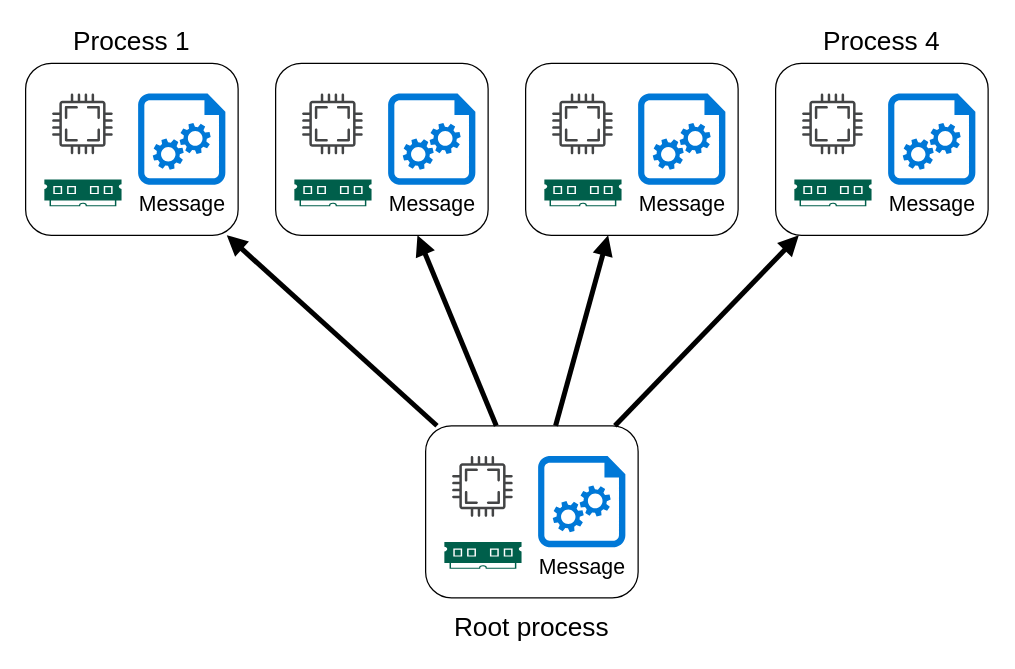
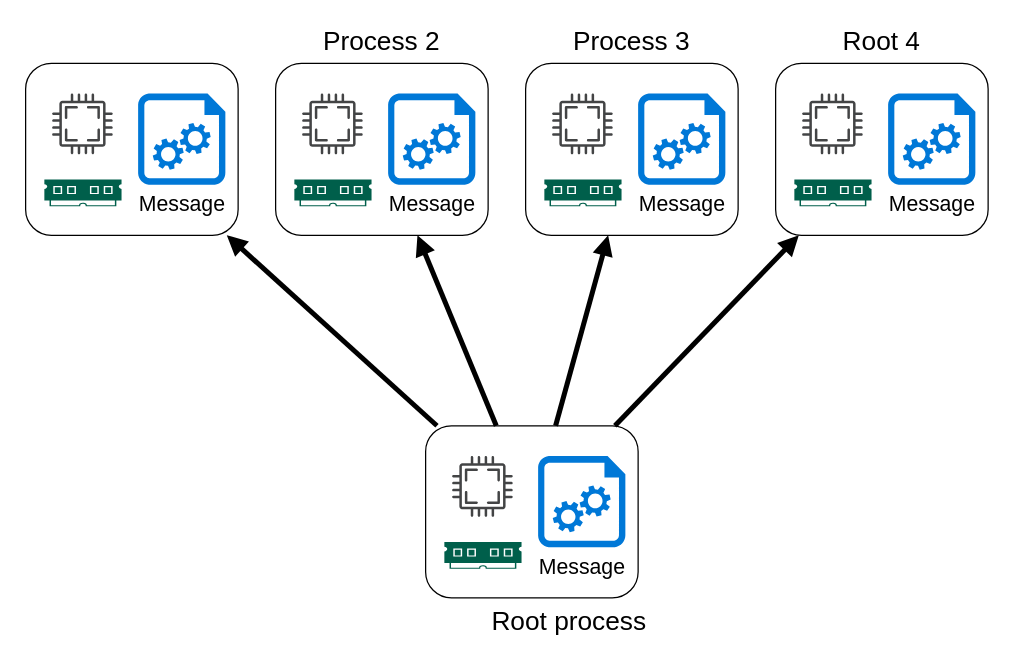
- <mxCell id="9" value="&lt;div&gt;Process 1&lt;/div&gt;" style="text;html=1;strokeColor=none;fillColor=none;align=center;verticalAlign=middle;whiteSpace=wrap;rounded=0;fontSize=21;container=0;" parent="8" vertex="1"><mxGeometry x="2.8" width="164.4" height="24.29" as="geometry" /></mxCell>
+ <mxCell id="15" value="&lt;div&gt;Process 2&lt;br&gt;&lt;/div&gt;" style="text;html=1;strokeColor=none;fillColor=none;align=center;verticalAlign=middle;whiteSpace=wrap;rounded=0;fontSize=21;container=0;" parent="14" vertex="1"><mxGeometry x="2.8" width="164.4" height="24.29" as="geometry" /></mxCell>
+ <mxCell id="21" value="&lt;div&gt;Process 3&lt;br&gt;&lt;/div&gt;" style="text;html=1;strokeColor=none;fillColor=none;align=center;verticalAlign=middle;whiteSpace=wrap;rounded=0;fontSize=21;container=0;" parent="20" vertex="1"><mxGeometry x="2.8" width="164.4" height="24.29" as="geometry" /></mxCell>
- <mxCell id="27" value="&lt;div&gt;Process 4&lt;br&gt;&lt;/div&gt;" style="text;html=1;strokeColor=none;fillColor=none;align=center;verticalAlign=middle;whiteSpace=wrap;rounded=0;fontSize=21;container=0;" parent="26" vertex="1"><mxGeometry x="2.8" width="164.4" height="24.29" as="geometry" /></mxCell>
+ <mxCell id="27" value="&lt;div&gt;Root 4&lt;br&gt;&lt;/div&gt;" style="text;html=1;strokeColor=none;fillColor=none;align=center;verticalAlign=middle;whiteSpace=wrap;rounded=0;fontSize=21;container=0;" parent="26" vertex="1"><mxGeometry x="2.8" width="164.4" height="24.29" as="geometry" /></mxCell>
- <mxCell id="3" value="Root process" style="text;html=1;strokeColor=none;fillColor=none;align=center;verticalAlign=middle;whiteSpace=wrap;rounded=0;fontSize=21;container=0;" parent="2" vertex="1"><mxGeometry x="2.8" y="148.62" width="164.4" height="24.29" as="geometry" /></mxCell>
+ <mxCell id="3" value="Root process" style="text;html=1;strokeColor=none;fillColor=none;align=center;verticalAlign=middle;whiteSpace=wrap;rounded=0;fontSize=21;container=0;" parent="2" vertex="1"><mxGeometry x="32.8" y="143.62" width="164.4" height="24.29" as="geometry" /></mxCell>
